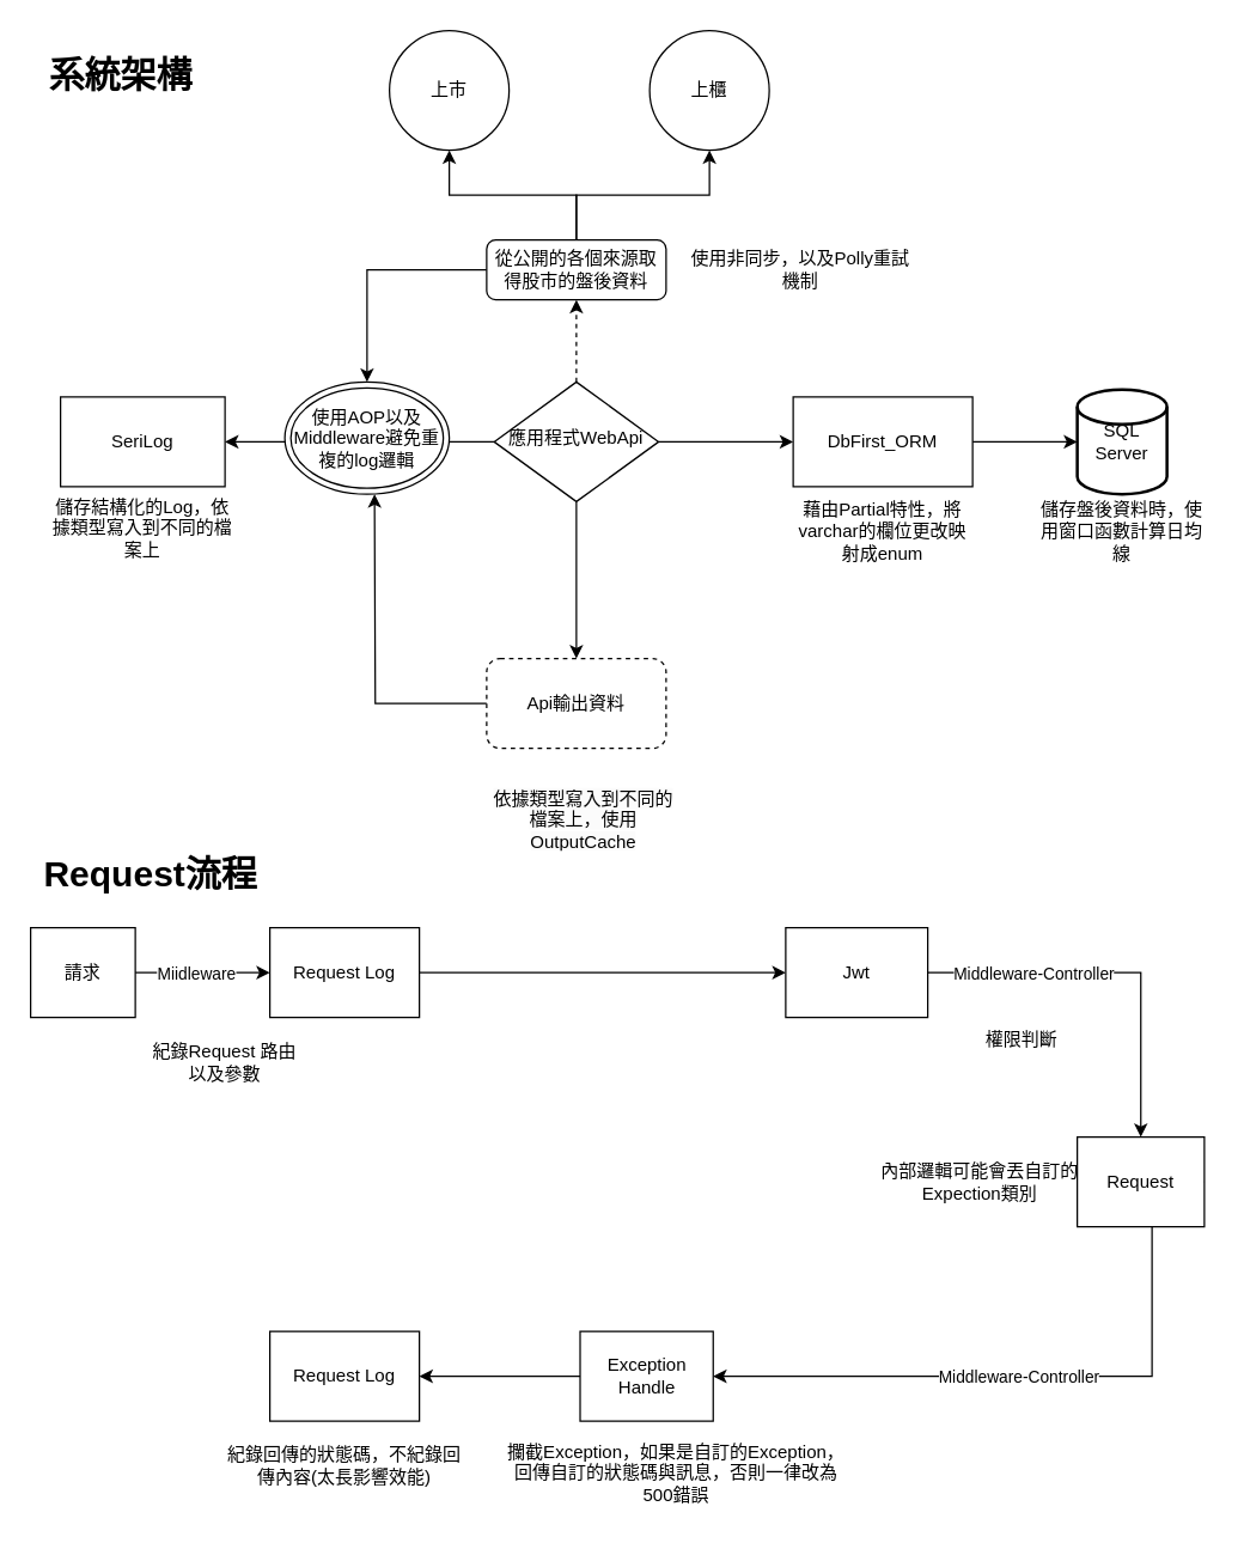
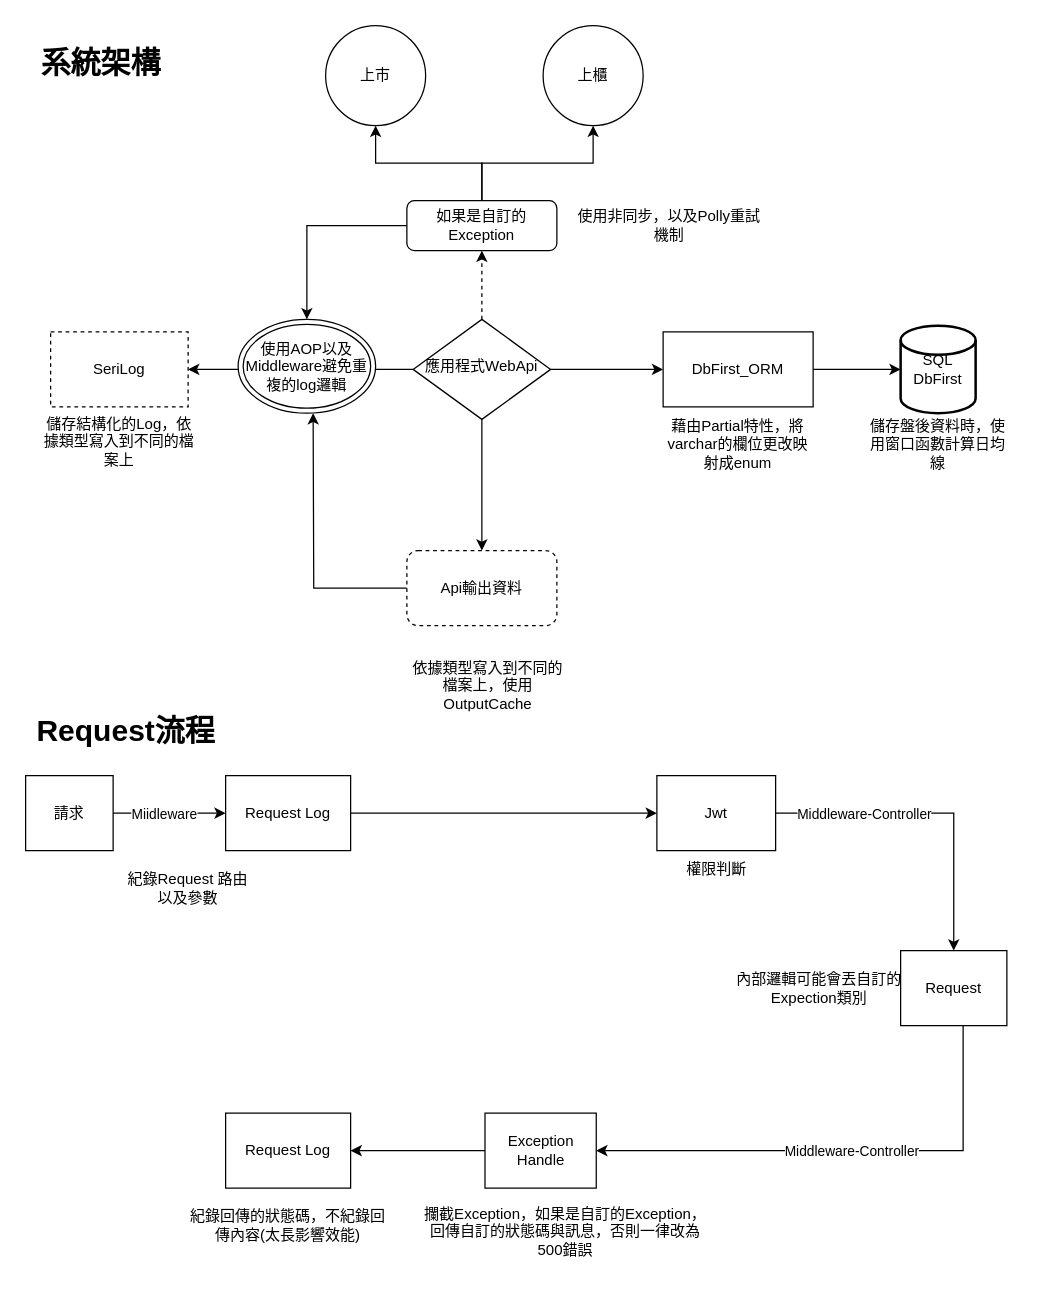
- <mxCell id="5" value="從公開的各個來源取得股市的盤後資料" style="rounded=1;whiteSpace=wrap;html=1;fontSize=12;glass=0;strokeWidth=1;shadow=0;" parent="1" vertex="1"><mxGeometry x="325" y="160" width="120" height="40" as="geometry" /></mxCell>
+ <mxCell id="5" value="如果是自訂的Exception" style="rounded=1;whiteSpace=wrap;html=1;fontSize=12;glass=0;strokeWidth=1;shadow=0;" parent="1" vertex="1"><mxGeometry x="325" y="160" width="120" height="40" as="geometry" /></mxCell>
- <mxCell id="22" value="SeriLog" style="rounded=0;whiteSpace=wrap;html=1;" vertex="1" parent="1"><mxGeometry x="40" y="265" width="110" height="60" as="geometry" /></mxCell>
+ <mxCell id="22" value="SeriLog" style="rounded=0;whiteSpace=wrap;html=1;dashed=1;" vertex="1" parent="1"><mxGeometry x="40" y="265" width="110" height="60" as="geometry" /></mxCell>
- <mxCell id="18" value="SQL Server&lt;br&gt;" style="strokeWidth=2;html=1;shape=mxgraph.flowchart.database;whiteSpace=wrap;" vertex="1" parent="1"><mxGeometry x="720" y="260" width="60" height="70" as="geometry" /></mxCell>
+ <mxCell id="18" value="SQL DbFirst&lt;br&gt;" style="strokeWidth=2;html=1;shape=mxgraph.flowchart.database;whiteSpace=wrap;" vertex="1" parent="1"><mxGeometry x="720" y="260" width="60" height="70" as="geometry" /></mxCell>
- <mxCell id="36" value="權限判斷" style="text;html=1;strokeColor=none;fillColor=none;align=center;verticalAlign=middle;whiteSpace=wrap;overflow=hidden;" vertex="1" parent="1"><mxGeometry x="632.5" y="680" width="100" height="30" as="geometry" /></mxCell>
+ <mxCell id="36" value="權限判斷" style="text;html=1;strokeColor=none;fillColor=none;align=center;verticalAlign=middle;whiteSpace=wrap;overflow=hidden;" vertex="1" parent="1"><mxGeometry x="522.5" y="680" width="100" height="30" as="geometry" /></mxCell>
